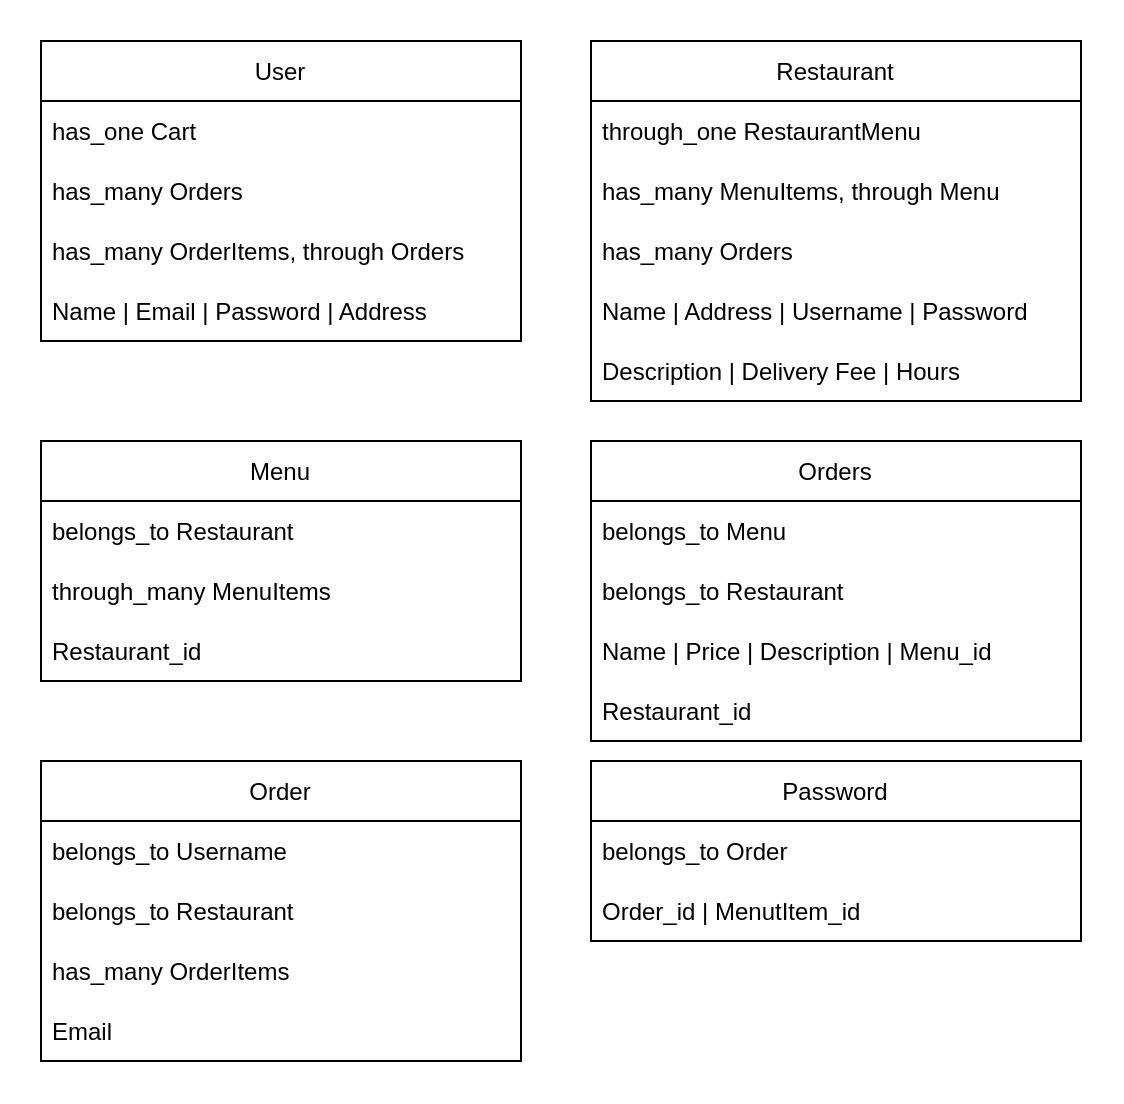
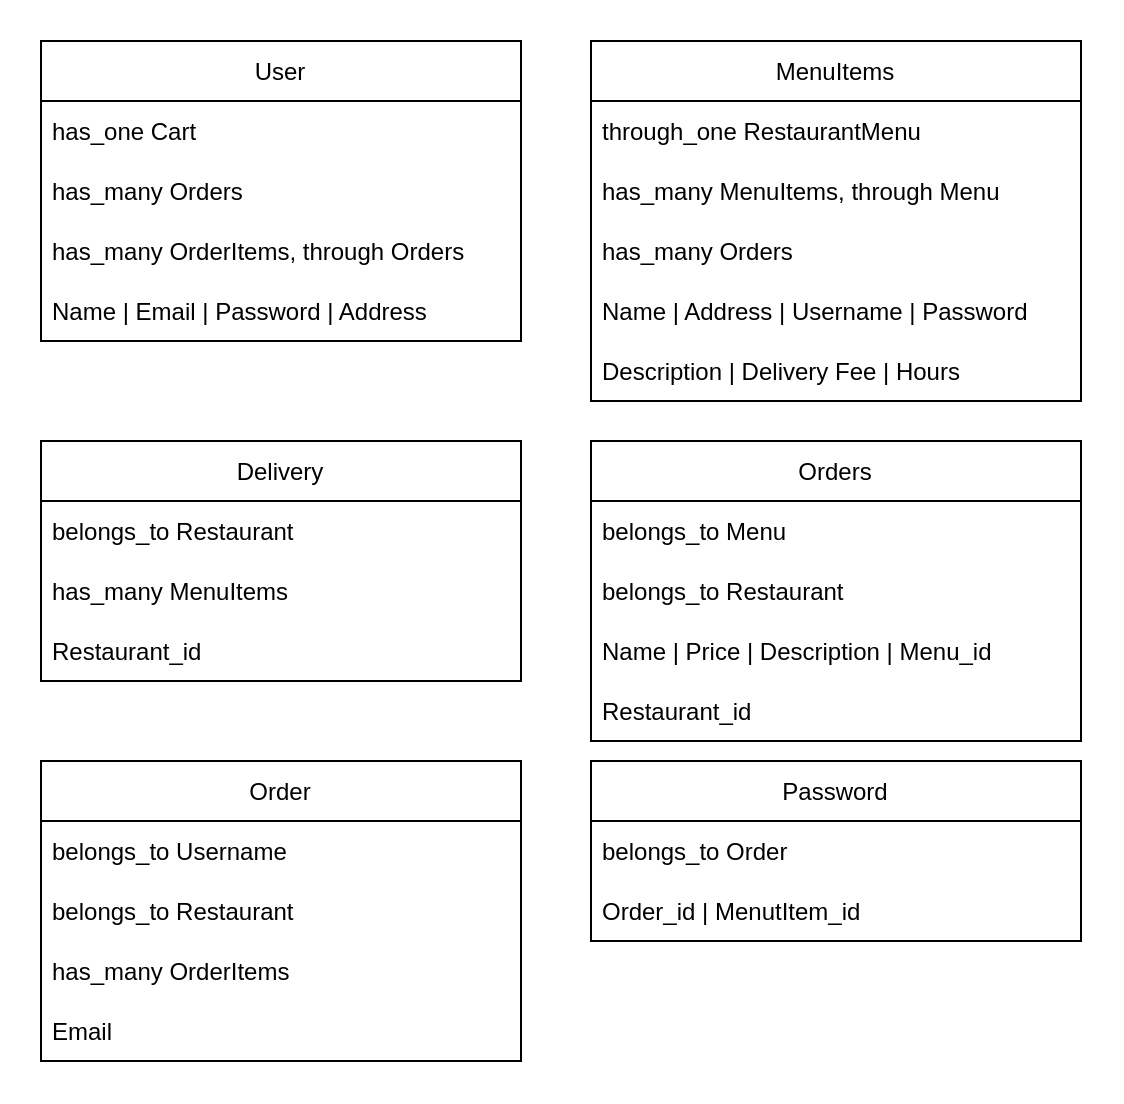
- <mxCell id="7" value="Restaurant" style="swimlane;fontStyle=0;childLayout=stackLayout;horizontal=1;startSize=30;horizontalStack=0;resizeParent=1;resizeParentMax=0;resizeLast=0;collapsible=1;marginBottom=0;" vertex="1" parent="1"><mxGeometry x="295" y="20" width="245" height="180" as="geometry" /></mxCell>
+ <mxCell id="7" value="MenuItems" style="swimlane;fontStyle=0;childLayout=stackLayout;horizontal=1;startSize=30;horizontalStack=0;resizeParent=1;resizeParentMax=0;resizeLast=0;collapsible=1;marginBottom=0;" vertex="1" parent="1"><mxGeometry x="295" y="20" width="245" height="180" as="geometry" /></mxCell>
- <mxCell id="13" value="Menu" style="swimlane;fontStyle=0;childLayout=stackLayout;horizontal=1;startSize=30;horizontalStack=0;resizeParent=1;resizeParentMax=0;resizeLast=0;collapsible=1;marginBottom=0;" vertex="1" parent="1"><mxGeometry x="20" y="220" width="240" height="120" as="geometry" /></mxCell>
+ <mxCell id="13" value="Delivery" style="swimlane;fontStyle=0;childLayout=stackLayout;horizontal=1;startSize=30;horizontalStack=0;resizeParent=1;resizeParentMax=0;resizeLast=0;collapsible=1;marginBottom=0;" vertex="1" parent="1"><mxGeometry x="20" y="220" width="240" height="120" as="geometry" /></mxCell>
- <mxCell id="15" value="through_many MenuItems" style="text;strokeColor=none;fillColor=none;align=left;verticalAlign=middle;spacingLeft=4;spacingRight=4;overflow=hidden;points=[[0,0.5],[1,0.5]];portConstraint=eastwest;rotatable=0;" vertex="1" parent="13"><mxGeometry y="60" width="240" height="30" as="geometry" /></mxCell>
+ <mxCell id="15" value="has_many MenuItems" style="text;strokeColor=none;fillColor=none;align=left;verticalAlign=middle;spacingLeft=4;spacingRight=4;overflow=hidden;points=[[0,0.5],[1,0.5]];portConstraint=eastwest;rotatable=0;" vertex="1" parent="13"><mxGeometry y="60" width="240" height="30" as="geometry" /></mxCell>
